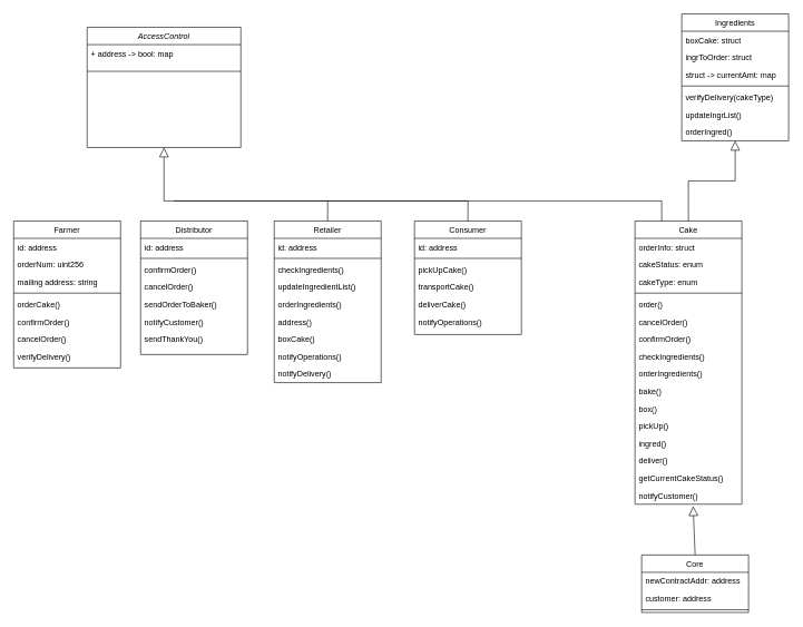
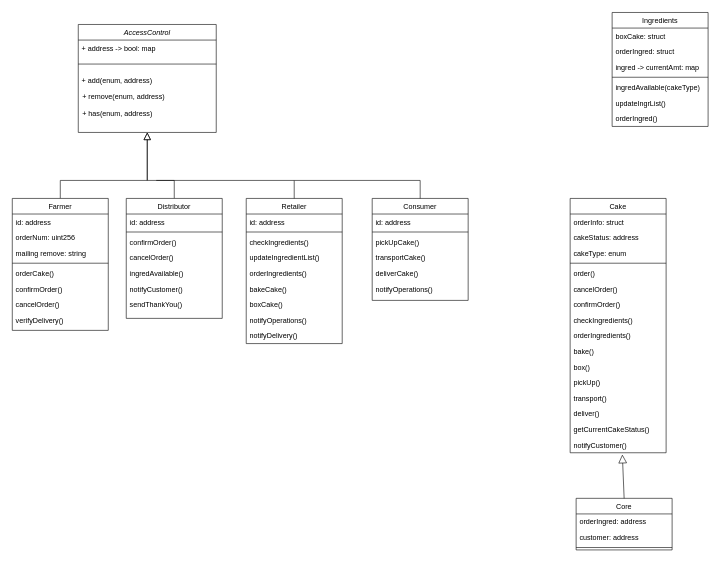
- <mxCell id="63" value="ingrToOrder: struct" style="text;strokeColor=none;fillColor=none;align=left;verticalAlign=top;spacingLeft=4;spacingRight=4;overflow=hidden;rotatable=0;points=[[0,0.5],[1,0.5]];portConstraint=eastwest;" parent="61" vertex="1"><mxGeometry y="52" width="160" height="26" as="geometry" /></mxCell>
+ <mxCell id="63" value="orderIngred: struct" style="text;strokeColor=none;fillColor=none;align=left;verticalAlign=top;spacingLeft=4;spacingRight=4;overflow=hidden;rotatable=0;points=[[0,0.5],[1,0.5]];portConstraint=eastwest;" parent="61" vertex="1"><mxGeometry y="52" width="160" height="26" as="geometry" /></mxCell>
- <mxCell id="64" value="struct -&gt; currentAmt: map" style="text;strokeColor=none;fillColor=none;align=left;verticalAlign=top;spacingLeft=4;spacingRight=4;overflow=hidden;rotatable=0;points=[[0,0.5],[1,0.5]];portConstraint=eastwest;" parent="61" vertex="1"><mxGeometry y="78" width="160" height="26" as="geometry" /></mxCell>
+ <mxCell id="64" value="ingred -&gt; currentAmt: map" style="text;strokeColor=none;fillColor=none;align=left;verticalAlign=top;spacingLeft=4;spacingRight=4;overflow=hidden;rotatable=0;points=[[0,0.5],[1,0.5]];portConstraint=eastwest;" parent="61" vertex="1"><mxGeometry y="78" width="160" height="26" as="geometry" /></mxCell>
+ <mxCell id="24" value="+ add(enum, address)" style="text;align=left;verticalAlign=top;spacingLeft=4;spacingRight=4;overflow=hidden;rotatable=0;points=[[0,0.5],[1,0.5]];portConstraint=eastwest;rounded=0;shadow=0;html=0;" parent="1" vertex="1"><mxGeometry x="130" y="120" width="230" height="26" as="geometry" /></mxCell>
- <mxCell id="66" value="verifyDelivery(cakeType)" style="text;strokeColor=none;fillColor=none;align=left;verticalAlign=top;spacingLeft=4;spacingRight=4;overflow=hidden;rotatable=0;points=[[0,0.5],[1,0.5]];portConstraint=eastwest;" parent="61" vertex="1"><mxGeometry y="112" width="160" height="26" as="geometry" /></mxCell>
+ <mxCell id="66" value="ingredAvailable(cakeType)" style="text;strokeColor=none;fillColor=none;align=left;verticalAlign=top;spacingLeft=4;spacingRight=4;overflow=hidden;rotatable=0;points=[[0,0.5],[1,0.5]];portConstraint=eastwest;" parent="61" vertex="1"><mxGeometry y="112" width="160" height="26" as="geometry" /></mxCell>
+ <mxCell id="76" value="+ remove(enum, address)" style="text;align=left;verticalAlign=top;spacingLeft=4;spacingRight=4;overflow=hidden;rotatable=0;points=[[0,0.5],[1,0.5]];portConstraint=eastwest;rounded=0;shadow=0;html=0;" parent="1" vertex="1"><mxGeometry x="131" y="146" width="230" height="26" as="geometry" /></mxCell>
+ <mxCell id="77" value="+ has(enum, address)" style="text;align=left;verticalAlign=top;spacingLeft=4;spacingRight=4;overflow=hidden;rotatable=0;points=[[0,0.5],[1,0.5]];portConstraint=eastwest;rounded=0;shadow=0;html=0;" parent="1" vertex="1"><mxGeometry x="131" y="175" width="230" height="26" as="geometry" /></mxCell>
- <mxCell id="69" value="" style="edgeStyle=none;html=1;endSize=12;endArrow=block;endFill=0;rounded=0;exitX=0.5;exitY=0;exitDx=0;exitDy=0;entryX=0.5;entryY=1;entryDx=0;entryDy=0;" parent="1" source="7" target="61" edge="1"><mxGeometry width="160" relative="1" as="geometry"><mxPoint x="890" y="250" as="sourcePoint" /><mxPoint x="1050" y="250" as="targetPoint" /><Array as="points"><mxPoint x="1030" y="270" /><mxPoint x="1100" y="270" /></Array></mxGeometry></mxCell>
+ <mxCell id="5" value="" style="endArrow=block;endSize=10;endFill=0;shadow=0;strokeWidth=1;rounded=0;edgeStyle=elbowEdgeStyle;elbow=vertical;exitX=0.5;exitY=0;exitDx=0;exitDy=0;" parent="1" source="52" target="2" edge="1"><mxGeometry width="160" relative="1" as="geometry"><mxPoint x="100" y="330" as="sourcePoint" /><mxPoint x="180" y="173" as="targetPoint" /><Array as="points"><mxPoint x="245" y="300" /></Array></mxGeometry></mxCell>
- <mxCell id="70" value="" style="edgeStyle=none;html=1;endSize=12;endArrow=block;endFill=0;rounded=0;exitX=0.25;exitY=0;exitDx=0;exitDy=0;entryX=0.5;entryY=1;entryDx=0;entryDy=0;" parent="1" source="7" target="2" edge="1"><mxGeometry width="160" relative="1" as="geometry"><mxPoint x="820" y="220" as="sourcePoint" /><mxPoint x="420" y="220" as="targetPoint" /><Array as="points"><mxPoint x="990" y="300" /><mxPoint x="245" y="300" /></Array></mxGeometry></mxCell>
+ <mxCell id="6" value="" style="endArrow=block;endSize=10;endFill=0;shadow=0;strokeWidth=1;rounded=0;edgeStyle=elbowEdgeStyle;elbow=vertical;exitX=0.5;exitY=0;exitDx=0;exitDy=0;" parent="1" source="44" target="2" edge="1"><mxGeometry width="160" relative="1" as="geometry"><mxPoint x="290" y="328" as="sourcePoint" /><mxPoint x="290" y="241" as="targetPoint" /><Array as="points"><mxPoint x="245" y="300" /><mxPoint x="245" y="300" /><mxPoint x="245" y="300" /><mxPoint x="245" y="290" /></Array></mxGeometry></mxCell>
- <mxCell id="9" value="cakeStatus: enum" style="text;align=left;verticalAlign=top;spacingLeft=4;spacingRight=4;overflow=hidden;rotatable=0;points=[[0,0.5],[1,0.5]];portConstraint=eastwest;" parent="7" vertex="1"><mxGeometry y="52" width="160" height="26" as="geometry" /></mxCell>
+ <mxCell id="9" value="cakeStatus: address" style="text;align=left;verticalAlign=top;spacingLeft=4;spacingRight=4;overflow=hidden;rotatable=0;points=[[0,0.5],[1,0.5]];portConstraint=eastwest;" parent="7" vertex="1"><mxGeometry y="52" width="160" height="26" as="geometry" /></mxCell>
- <mxCell id="55" value="mailing address: string" style="text;align=left;verticalAlign=top;spacingLeft=4;spacingRight=4;overflow=hidden;rotatable=0;points=[[0,0.5],[1,0.5]];portConstraint=eastwest;rounded=0;shadow=0;html=0;" parent="52" vertex="1"><mxGeometry y="78" width="160" height="26" as="geometry" /></mxCell>
+ <mxCell id="55" value="mailing remove: string" style="text;align=left;verticalAlign=top;spacingLeft=4;spacingRight=4;overflow=hidden;rotatable=0;points=[[0,0.5],[1,0.5]];portConstraint=eastwest;rounded=0;shadow=0;html=0;" parent="52" vertex="1"><mxGeometry y="78" width="160" height="26" as="geometry" /></mxCell>
- <mxCell id="49" value="sendOrderToBaker()" style="text;align=left;verticalAlign=top;spacingLeft=4;spacingRight=4;overflow=hidden;rotatable=0;points=[[0,0.5],[1,0.5]];portConstraint=eastwest;" parent="44" vertex="1"><mxGeometry y="112" width="160" height="26" as="geometry" /></mxCell>
+ <mxCell id="49" value="ingredAvailable()" style="text;align=left;verticalAlign=top;spacingLeft=4;spacingRight=4;overflow=hidden;rotatable=0;points=[[0,0.5],[1,0.5]];portConstraint=eastwest;" parent="44" vertex="1"><mxGeometry y="112" width="160" height="26" as="geometry" /></mxCell>
- <mxCell id="31" value="address()" style="text;align=left;verticalAlign=top;spacingLeft=4;spacingRight=4;overflow=hidden;rotatable=0;points=[[0,0.5],[1,0.5]];portConstraint=eastwest;" parent="25" vertex="1"><mxGeometry y="138" width="160" height="26" as="geometry" /></mxCell>
+ <mxCell id="31" value="bakeCake()" style="text;align=left;verticalAlign=top;spacingLeft=4;spacingRight=4;overflow=hidden;rotatable=0;points=[[0,0.5],[1,0.5]];portConstraint=eastwest;" parent="25" vertex="1"><mxGeometry y="138" width="160" height="26" as="geometry" /></mxCell>
- <mxCell id="20" value="ingred()" style="text;align=left;verticalAlign=top;spacingLeft=4;spacingRight=4;overflow=hidden;rotatable=0;points=[[0,0.5],[1,0.5]];portConstraint=eastwest;" parent="7" vertex="1"><mxGeometry y="320" width="160" height="26" as="geometry" /></mxCell>
+ <mxCell id="20" value="transport()" style="text;align=left;verticalAlign=top;spacingLeft=4;spacingRight=4;overflow=hidden;rotatable=0;points=[[0,0.5],[1,0.5]];portConstraint=eastwest;" parent="7" vertex="1"><mxGeometry y="320" width="160" height="26" as="geometry" /></mxCell>
- <mxCell id="72" value="newContractAddr: address" style="text;strokeColor=none;fillColor=none;align=left;verticalAlign=top;spacingLeft=4;spacingRight=4;overflow=hidden;rotatable=0;points=[[0,0.5],[1,0.5]];portConstraint=eastwest;" parent="71" vertex="1"><mxGeometry y="26" width="160" height="26" as="geometry" /></mxCell>
+ <mxCell id="72" value="orderIngred: address" style="text;strokeColor=none;fillColor=none;align=left;verticalAlign=top;spacingLeft=4;spacingRight=4;overflow=hidden;rotatable=0;points=[[0,0.5],[1,0.5]];portConstraint=eastwest;" parent="71" vertex="1"><mxGeometry y="26" width="160" height="26" as="geometry" /></mxCell>
